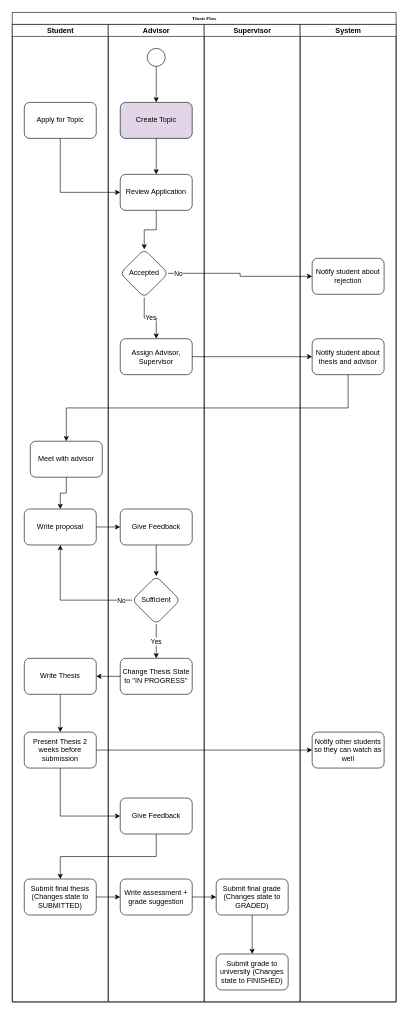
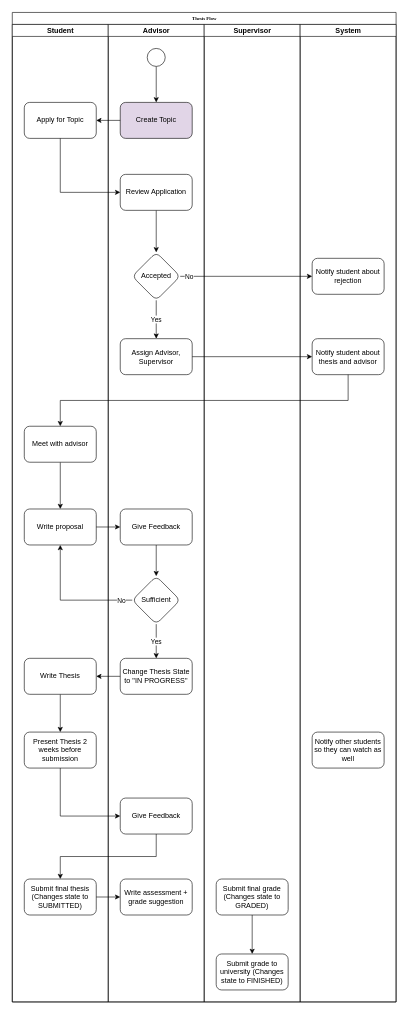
- <mxCell id="36" value="" style="edgeStyle=orthogonalEdgeStyle;rounded=0;orthogonalLoop=1;jettySize=auto;html=1;" edge="1" parent="2" source="15" target="17"><mxGeometry relative="1" as="geometry" /></mxCell>
+ <mxCell id="36" value="" style="edgeStyle=orthogonalEdgeStyle;rounded=0;orthogonalLoop=1;jettySize=auto;html=1;" edge="1" parent="2" source="15" target="4"><mxGeometry relative="1" as="geometry" /></mxCell>
- <mxCell id="19" value="Accepted" style="rhombus;whiteSpace=wrap;html=1;rounded=1;" vertex="1" parent="12"><mxGeometry x="20" y="375" width="80" height="80" as="geometry" /></mxCell>
+ <mxCell id="19" value="Accepted" style="rhombus;whiteSpace=wrap;html=1;rounded=1;" vertex="1" parent="12"><mxGeometry x="40" y="380" width="80" height="80" as="geometry" /></mxCell>
- <mxCell id="6" value="Meet with advisor" style="whiteSpace=wrap;html=1;rounded=1;" vertex="1" parent="3"><mxGeometry x="30" y="695" width="120" height="60" as="geometry" /></mxCell>
+ <mxCell id="6" value="Meet with advisor" style="whiteSpace=wrap;html=1;rounded=1;" vertex="1" parent="3"><mxGeometry x="20" y="670" width="120" height="60" as="geometry" /></mxCell>
- <mxCell id="46" value="" style="edgeStyle=orthogonalEdgeStyle;rounded=0;orthogonalLoop=1;jettySize=auto;html=1;" edge="1" parent="2" source="10" target="35"><mxGeometry relative="1" as="geometry" /></mxCell>
- <mxCell id="50" value="" style="edgeStyle=orthogonalEdgeStyle;rounded=0;orthogonalLoop=1;jettySize=auto;html=1;" edge="1" parent="2" source="27" target="30"><mxGeometry relative="1" as="geometry" /></mxCell>
